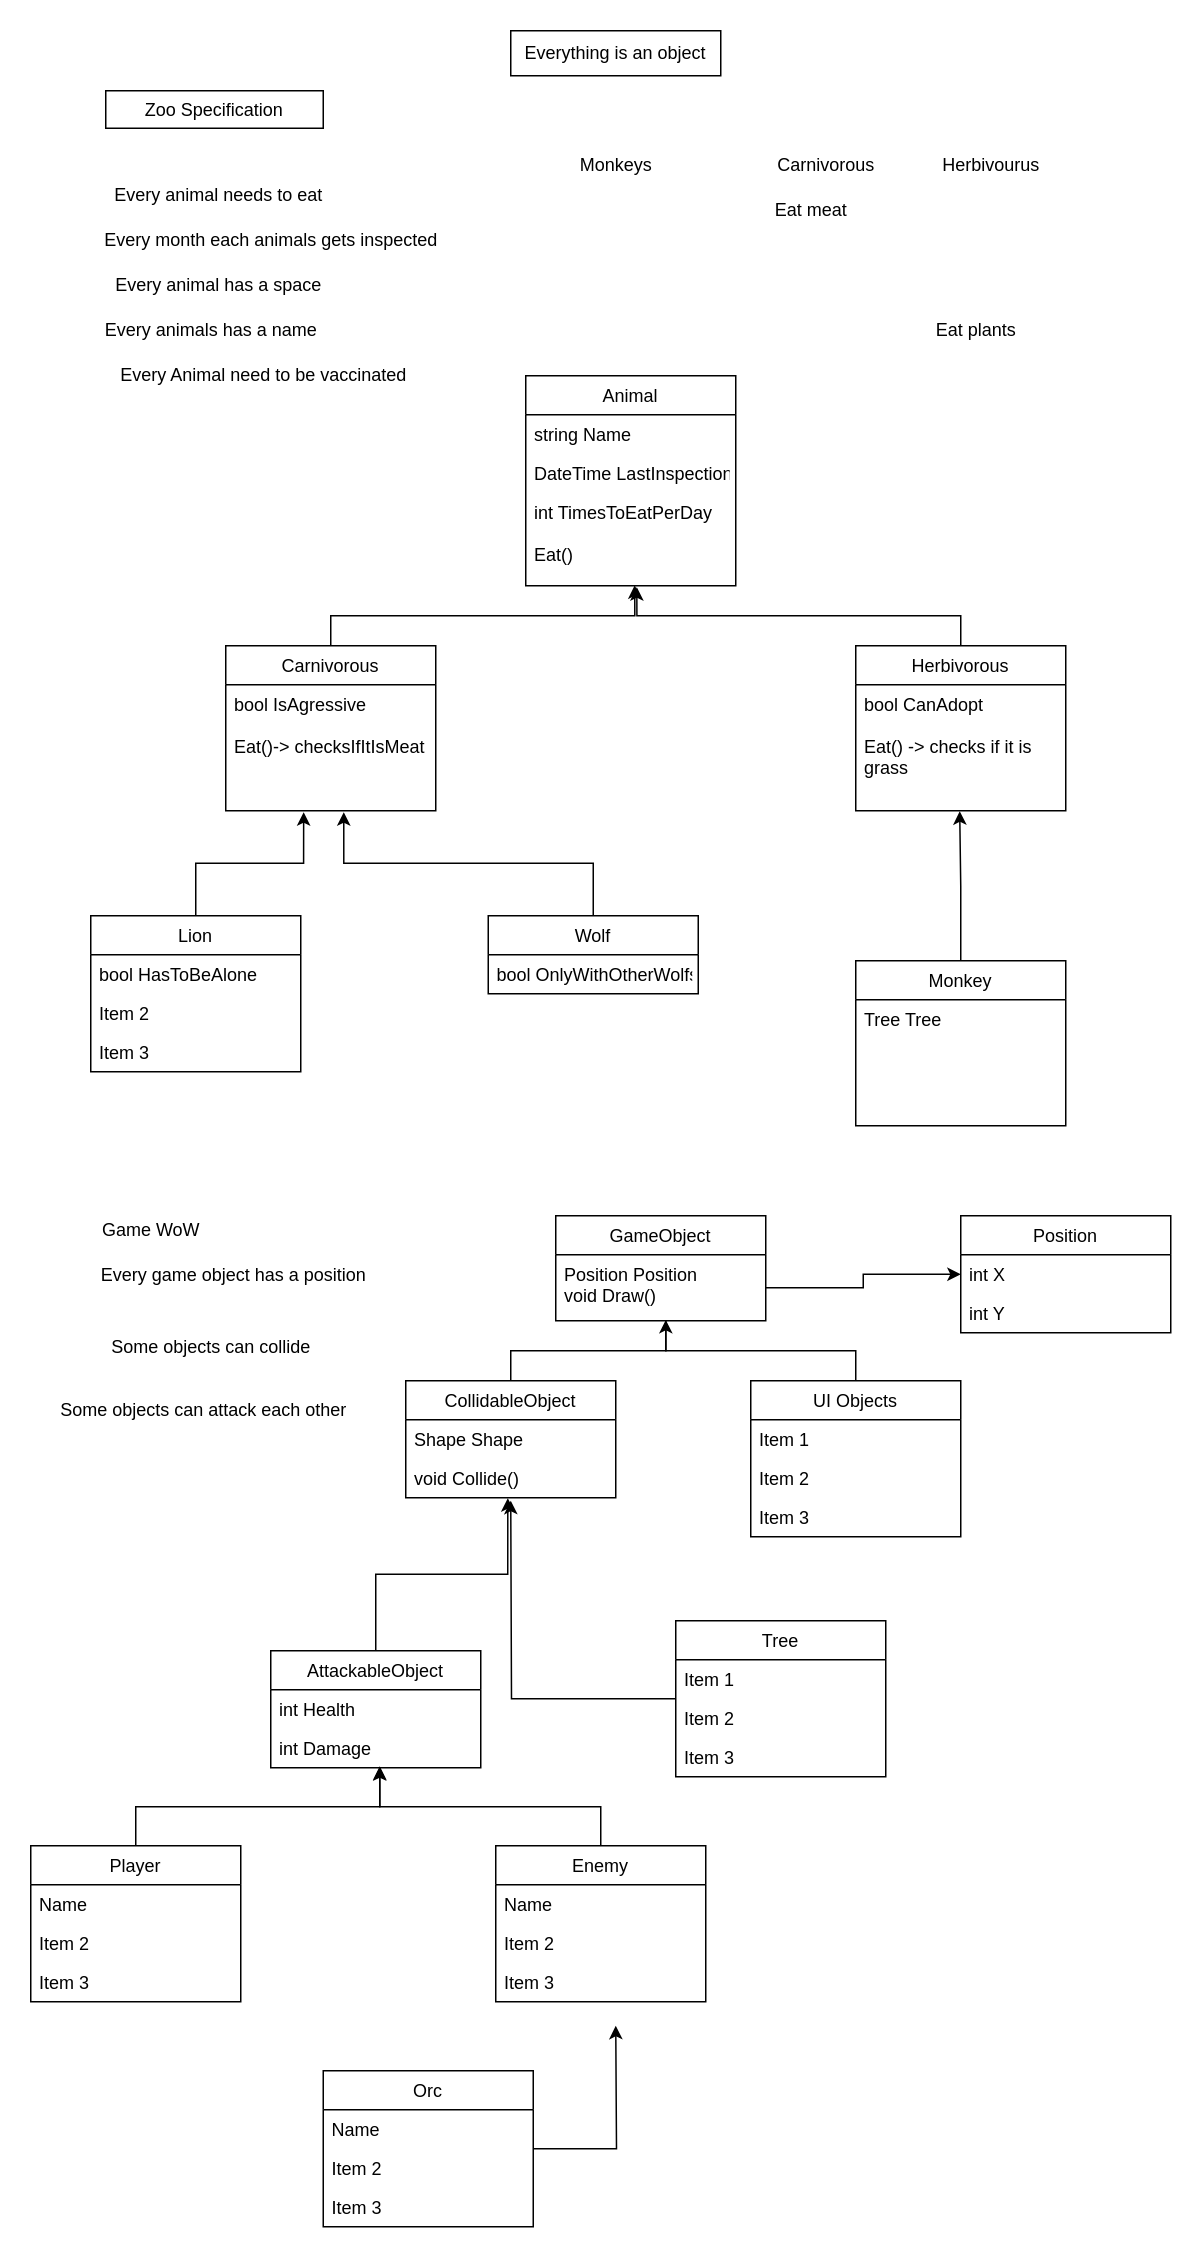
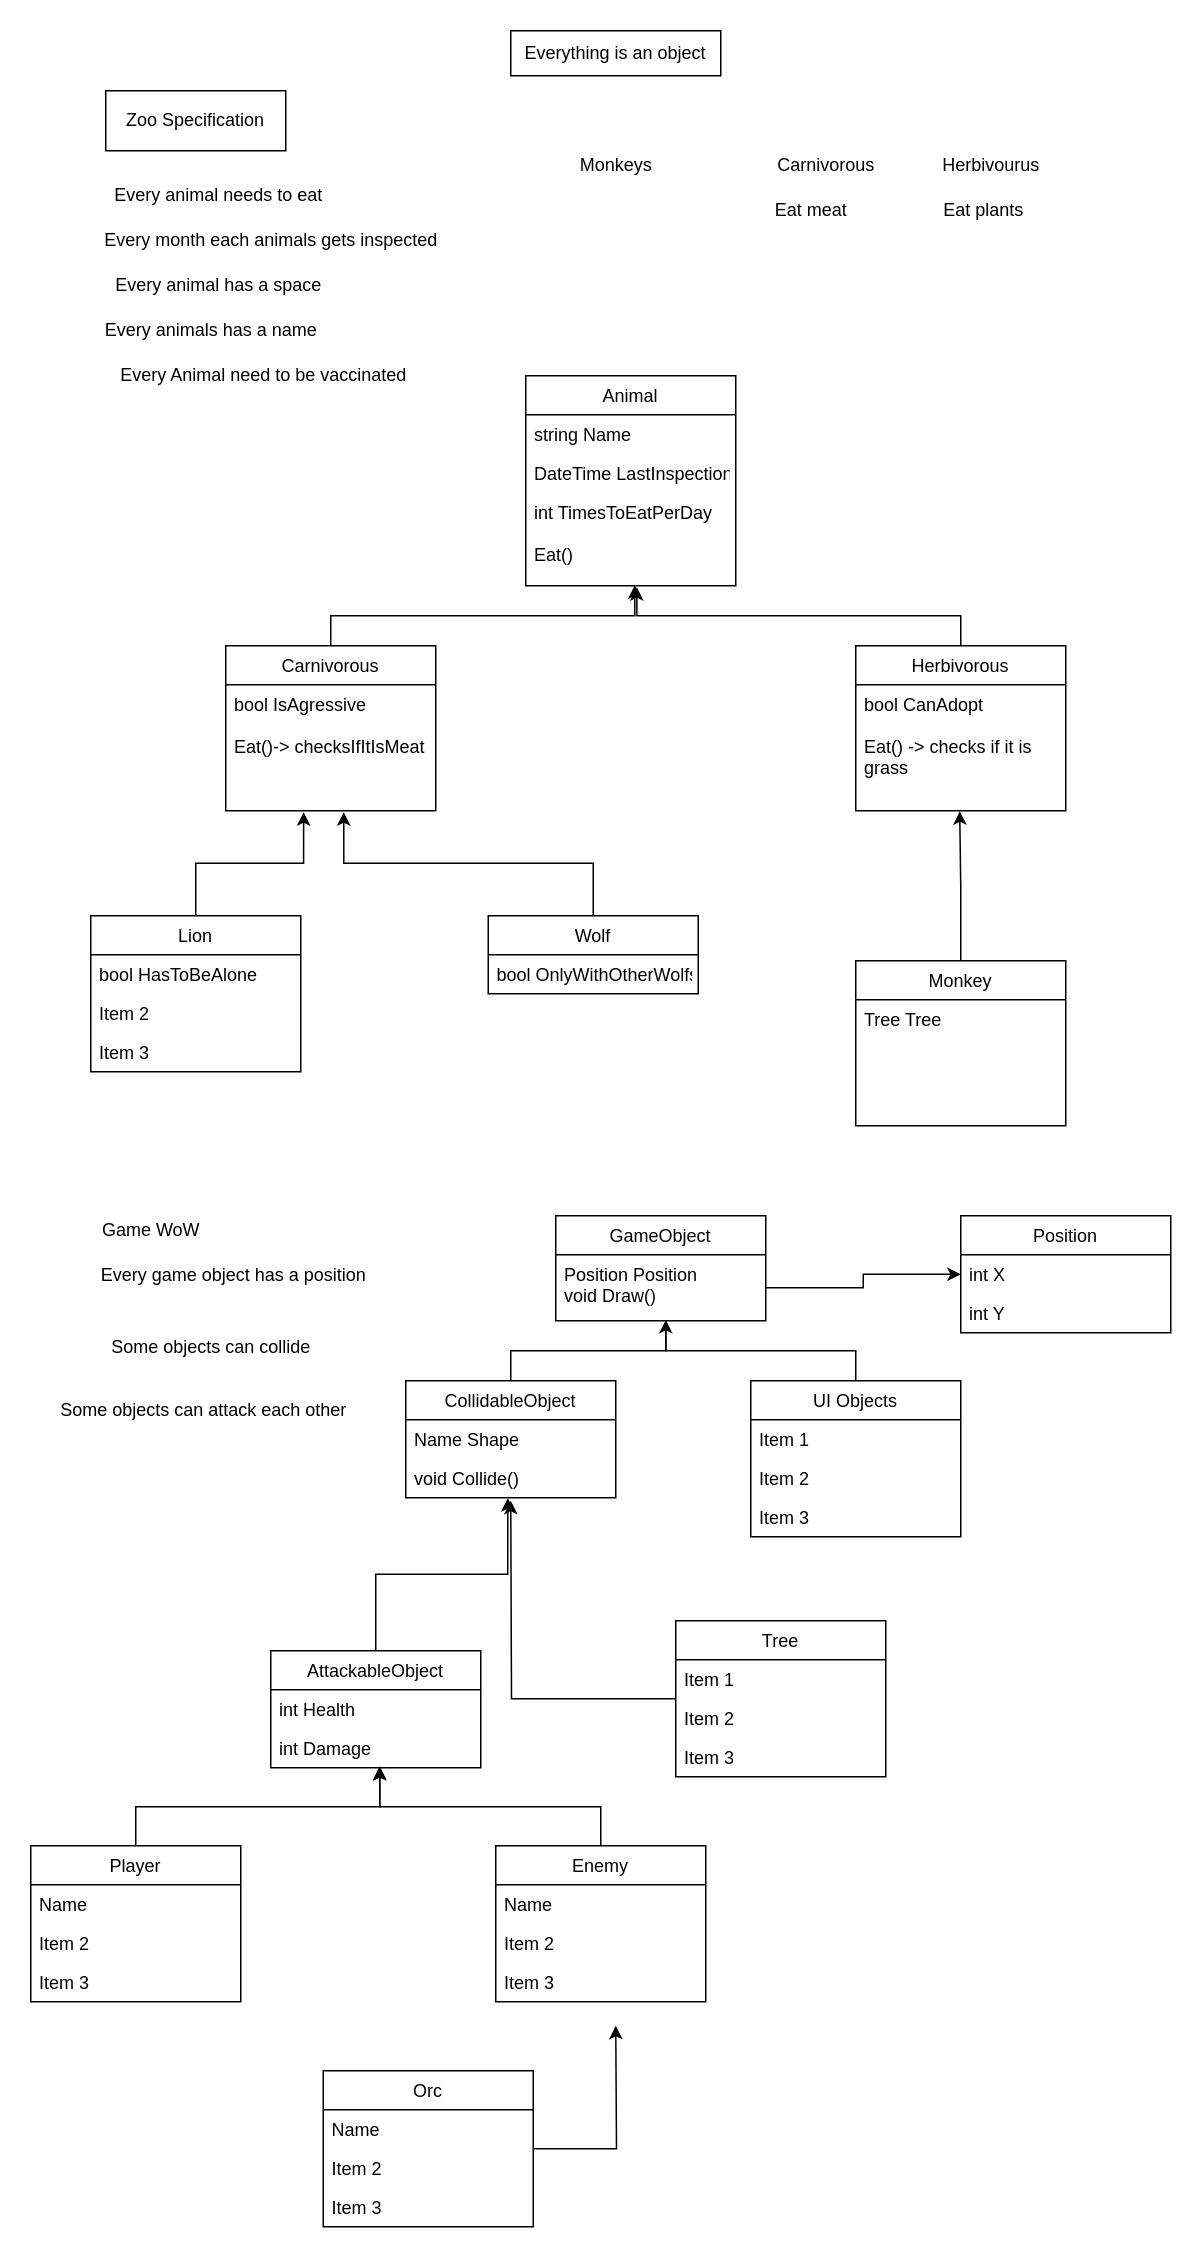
- <mxCell id="3" value="Zoo Specification" style="rounded=0;whiteSpace=wrap;html=1;" vertex="1" parent="1"><mxGeometry x="70" y="60" width="145" height="25" as="geometry" /></mxCell>
+ <mxCell id="3" value="Zoo Specification" style="rounded=0;whiteSpace=wrap;html=1;" vertex="1" parent="1"><mxGeometry x="70" y="60" width="120" height="40" as="geometry" /></mxCell>
- <mxCell id="11" value="Eat plants" style="text;html=1;align=center;verticalAlign=middle;resizable=0;points=[];autosize=1;" vertex="1" parent="1"><mxGeometry x="615" y="210" width="70" height="20" as="geometry" /></mxCell>
+ <mxCell id="11" value="Eat plants" style="text;html=1;align=center;verticalAlign=middle;resizable=0;points=[];autosize=1;" vertex="1" parent="1"><mxGeometry x="620" y="130" width="70" height="20" as="geometry" /></mxCell>
- <mxCell id="46" value="Shape Shape" style="text;strokeColor=none;fillColor=none;align=left;verticalAlign=top;spacingLeft=4;spacingRight=4;overflow=hidden;rotatable=0;points=[[0,0.5],[1,0.5]];portConstraint=eastwest;" vertex="1" parent="45"><mxGeometry y="26" width="140" height="26" as="geometry" /></mxCell>
+ <mxCell id="46" value="Name Shape" style="text;strokeColor=none;fillColor=none;align=left;verticalAlign=top;spacingLeft=4;spacingRight=4;overflow=hidden;rotatable=0;points=[[0,0.5],[1,0.5]];portConstraint=eastwest;" vertex="1" parent="45"><mxGeometry y="26" width="140" height="26" as="geometry" /></mxCell>
